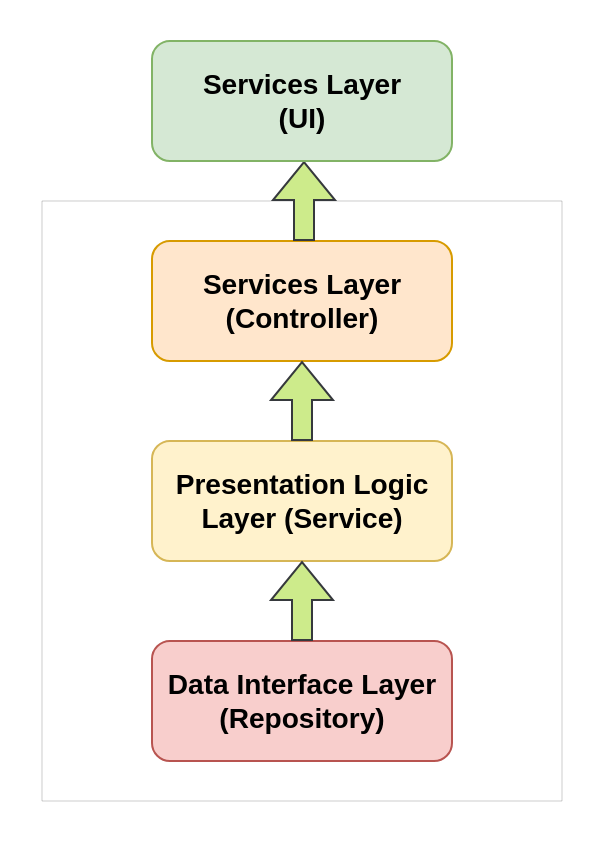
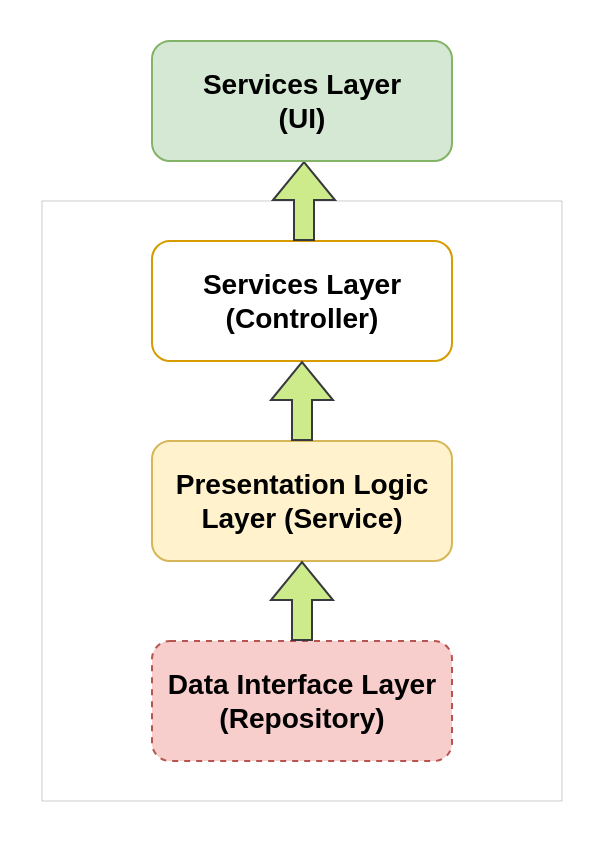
- <mxCell id="6" value="&lt;h3&gt;Services Layer&lt;br&gt;(Controller)&lt;/h3&gt;" style="rounded=1;whiteSpace=wrap;html=1;fillColor=#ffe6cc;strokeColor=#d79b00;" parent="1" vertex="1"><mxGeometry x="75.5" y="120" width="150" height="60" as="geometry" /></mxCell>
+ <mxCell id="6" value="&lt;h3&gt;Services Layer&lt;br&gt;(Controller)&lt;/h3&gt;" style="rounded=1;whiteSpace=wrap;html=1;fillColor=#ffffff;strokeColor=#d79b00;" parent="1" vertex="1"><mxGeometry x="75.5" y="120" width="150" height="60" as="geometry" /></mxCell>
- <mxCell id="3" value="&lt;h3&gt;Data Interface Layer (Repository)&lt;/h3&gt;" style="rounded=1;whiteSpace=wrap;html=1;fillColor=#f8cecc;strokeColor=#b85450;" parent="1" vertex="1"><mxGeometry x="75.5" y="320" width="150" height="60" as="geometry" /></mxCell>
+ <mxCell id="3" value="&lt;h3&gt;Data Interface Layer (Repository)&lt;/h3&gt;" style="rounded=1;whiteSpace=wrap;html=1;fillColor=#f8cecc;strokeColor=#b85450;dashed=1;" parent="1" vertex="1"><mxGeometry x="75.5" y="320" width="150" height="60" as="geometry" /></mxCell>
